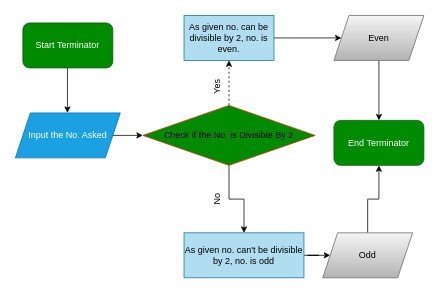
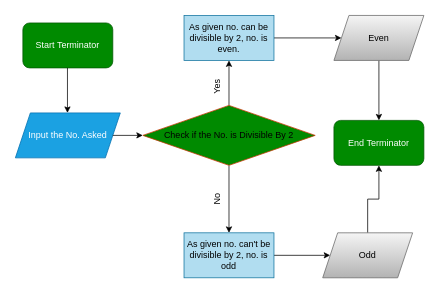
- <mxCell id="6" value="" style="edgeStyle=orthogonalEdgeStyle;rounded=0;orthogonalLoop=1;jettySize=auto;html=1;dashed=1;" edge="1" parent="1" source="8" target="10"><mxGeometry relative="1" as="geometry" /></mxCell>
+ <mxCell id="6" value="" style="edgeStyle=orthogonalEdgeStyle;rounded=0;orthogonalLoop=1;jettySize=auto;html=1;" edge="1" parent="1" source="8" target="10"><mxGeometry relative="1" as="geometry" /></mxCell>
- <mxCell id="16" value="As given no. can't be divisible by 2, no. is odd" style="whiteSpace=wrap;html=1;fillColor=#b1ddf0;strokeColor=#10739e;" vertex="1" parent="1"><mxGeometry x="245" y="310" width="160" height="60" as="geometry" /></mxCell>
+ <mxCell id="16" value="As given no. can't be divisible by 2, no. is odd" style="whiteSpace=wrap;html=1;fillColor=#b1ddf0;strokeColor=#10739e;" vertex="1" parent="1"><mxGeometry x="245" y="310" width="120" height="60" as="geometry" /></mxCell>
